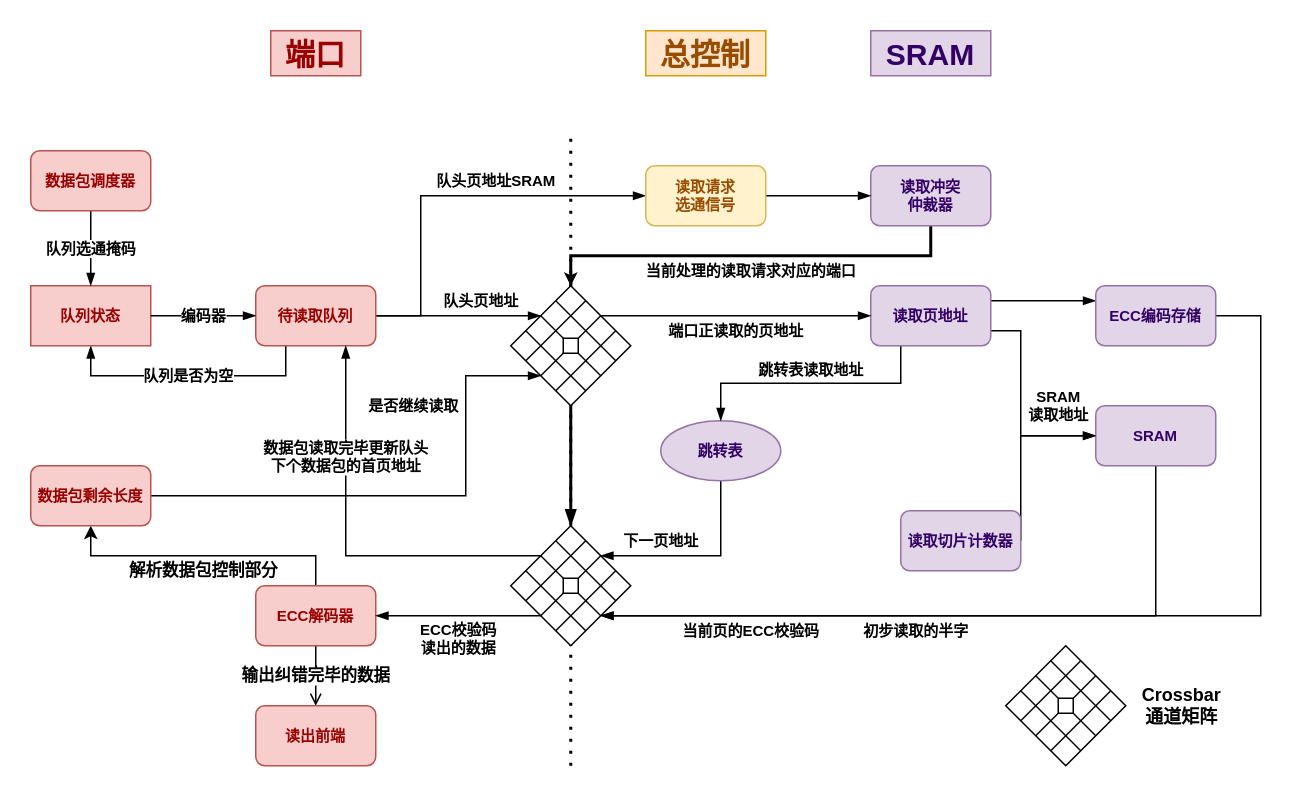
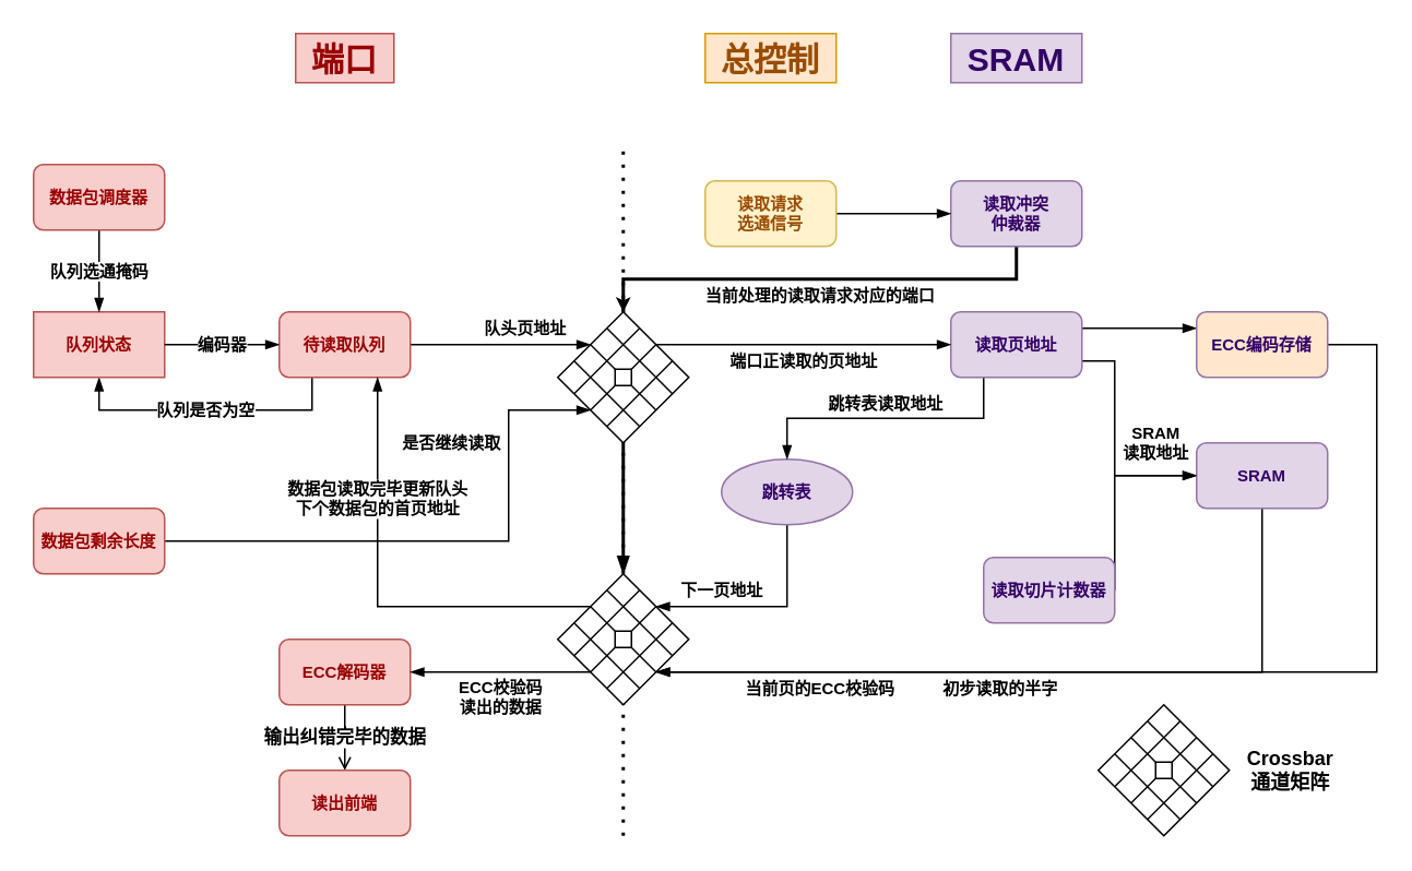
- <mxCell id="3" value="队头页地址SRAM" style="edgeStyle=orthogonalEdgeStyle;rounded=0;orthogonalLoop=1;jettySize=auto;html=1;exitX=1;exitY=0.5;exitDx=0;exitDy=0;entryX=0;entryY=0.5;entryDx=0;entryDy=0;endArrow=blockThin;endFill=1;fontSize=10;fontStyle=1" edge="1" parent="1" source="6" target="48"><mxGeometry x="0.231" y="10" relative="1" as="geometry"><Array as="points"><mxPoint x="280" y="210" /><mxPoint x="280" y="130" /></Array><mxPoint as="offset" /></mxGeometry></mxCell>
- <mxCell id="67" value="ECC编码存储" style="rounded=1;whiteSpace=wrap;html=1;fontSize=10;fontStyle=1;fillColor=#e1d5e7;strokeColor=#9673a6;fontColor=#330066;" vertex="1" parent="1"><mxGeometry x="730" y="190" width="80" height="40" as="geometry" /></mxCell>
+ <mxCell id="67" value="ECC编码存储" style="rounded=1;whiteSpace=wrap;html=1;fontSize=10;fontStyle=1;fillColor=#ffe6cc;strokeColor=#9673a6;fontColor=#330066;" vertex="1" parent="1"><mxGeometry x="730" y="190" width="80" height="40" as="geometry" /></mxCell>
- <mxCell id="39" value="解析数据包控制部分" style="edgeStyle=orthogonalEdgeStyle;rounded=0;orthogonalLoop=1;jettySize=auto;html=1;exitX=0.5;exitY=0;exitDx=0;exitDy=0;entryX=0.5;entryY=1;entryDx=0;entryDy=0;fontStyle=1" edge="1" parent="1" source="41" target="69"><mxGeometry y="10" relative="1" as="geometry"><Array as="points"><mxPoint x="210" y="370" /><mxPoint x="60" y="370" /></Array><mxPoint as="offset" /></mxGeometry></mxCell>
